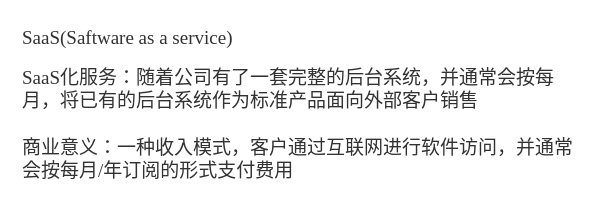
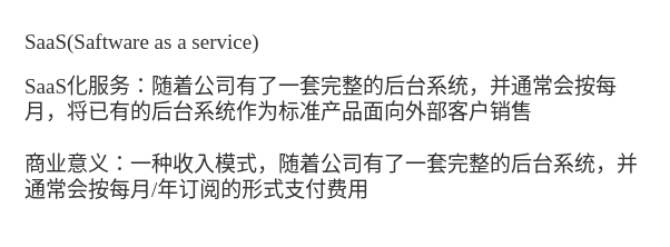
- <mxCell id="4" value="&lt;span style=&quot;color: rgb(50, 50, 50); font-family: 微软雅黑; font-size: 19px; font-style: normal; font-variant-ligatures: normal; font-variant-caps: normal; font-weight: 400; letter-spacing: normal; orphans: 2; text-align: left; text-indent: 0px; text-transform: none; widows: 2; word-spacing: 0px; -webkit-text-stroke-width: 0px; background-color: rgba(255, 255, 255, 0.01); text-decoration-thickness: initial; text-decoration-style: initial; text-decoration-color: initial; float: none; display: inline !important;&quot;&gt;商业意义：一种收入模式，客户通过互联网进行软件访问，并通常会按每月/年订阅的形式支付费用&lt;/span&gt;" style="text;whiteSpace=wrap;html=1;" vertex="1" parent="1"><mxGeometry x="20" y="130" width="560" height="70" as="geometry" /></mxCell>
+ <mxCell id="4" value="&lt;span style=&quot;color: rgb(50, 50, 50); font-family: 微软雅黑; font-size: 19px; font-style: normal; font-variant-ligatures: normal; font-variant-caps: normal; font-weight: 400; letter-spacing: normal; orphans: 2; text-align: left; text-indent: 0px; text-transform: none; widows: 2; word-spacing: 0px; -webkit-text-stroke-width: 0px; background-color: rgba(255, 255, 255, 0.01); text-decoration-thickness: initial; text-decoration-style: initial; text-decoration-color: initial; float: none; display: inline !important;&quot;&gt;商业意义：一种收入模式，随着公司有了一套完整的后台系统，并通常会按每月/年订阅的形式支付费用&lt;/span&gt;" style="text;whiteSpace=wrap;html=1;" vertex="1" parent="1"><mxGeometry x="20" y="130" width="560" height="70" as="geometry" /></mxCell>
